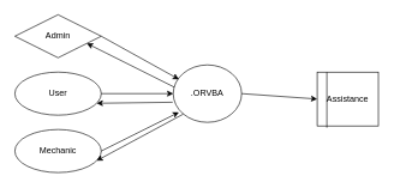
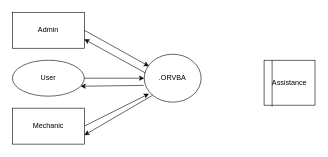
- <mxCell id="2" value="Admin" style="rhombus;whiteSpace=wrap;html=1;" vertex="1" parent="1"><mxGeometry x="20" y="20" width="120" height="60" as="geometry" /></mxCell>
+ <mxCell id="2" value="Admin" style="rounded=0;whiteSpace=wrap;html=1;" vertex="1" parent="1"><mxGeometry x="20" y="20" width="120" height="60" as="geometry" /></mxCell>
- <mxCell id="14" value="" style="endArrow=classic;html=1;rounded=0;entryX=0;entryY=0.5;entryDx=0;entryDy=0;exitX=1;exitY=0.5;exitDx=0;exitDy=0;" edge="1" parent="1" source="5" target="6"><mxGeometry width="50" height="50" relative="1" as="geometry"><mxPoint x="200" y="150" as="sourcePoint" /><mxPoint x="250" y="100" as="targetPoint" /></mxGeometry></mxCell>
- <mxCell id="4" value="Mechanic" style="ellipse;whiteSpace=wrap;html=1;" vertex="1" parent="1"><mxGeometry x="20" y="180" width="120" height="60" as="geometry" /></mxCell>
+ <mxCell id="4" value="Mechanic" style="rounded=0;whiteSpace=wrap;html=1;" vertex="1" parent="1"><mxGeometry x="20" y="180" width="120" height="60" as="geometry" /></mxCell>
